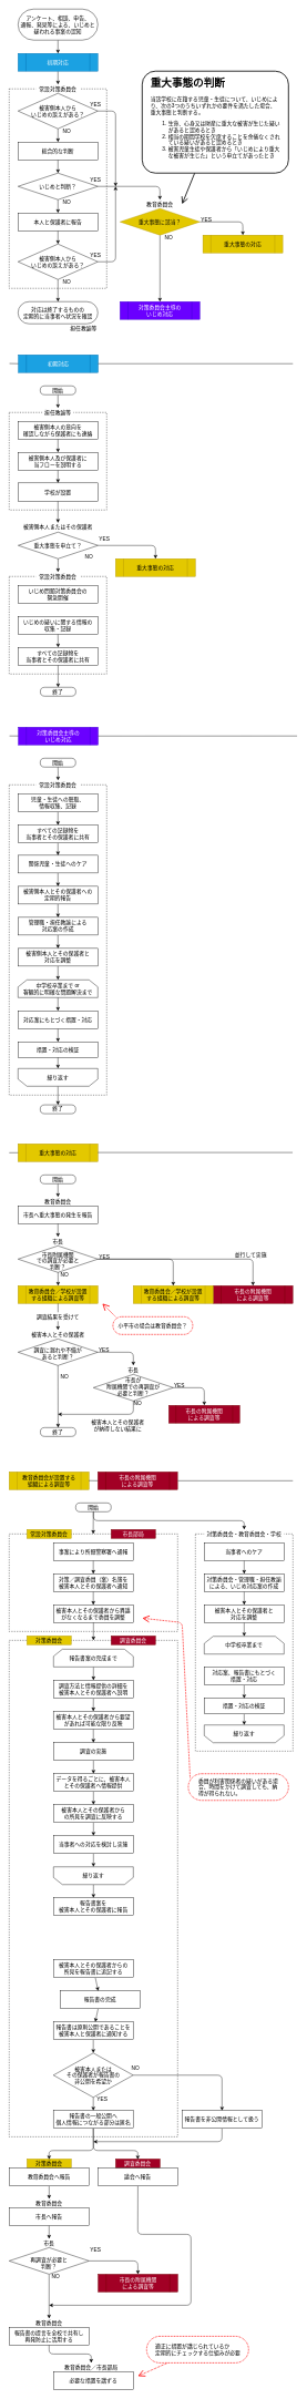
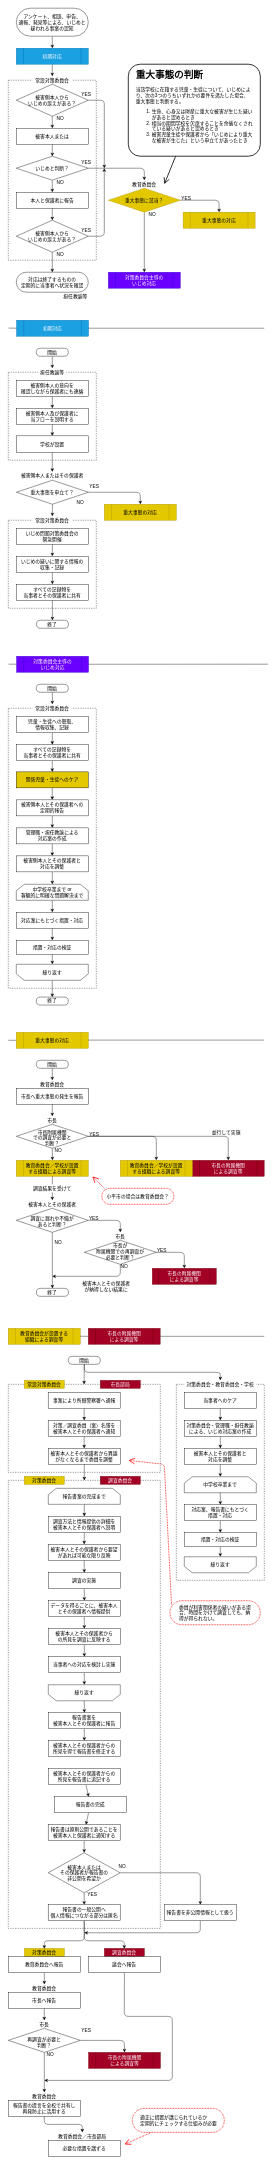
- <mxCell id="59" value="総合的な判断" style="rounded=0;whiteSpace=wrap;html=1;" parent="34" vertex="1"><mxGeometry x="40" y="320" width="180" height="40" as="geometry" /></mxCell>
+ <mxCell id="59" value="被害本人または" style="rounded=0;whiteSpace=wrap;html=1;" parent="34" vertex="1"><mxGeometry x="40" y="320" width="180" height="40" as="geometry" /></mxCell>
+ <mxCell id="46" style="edgeStyle=none;html=1;exitX=0.5;exitY=1;exitDx=0;exitDy=0;entryX=0.5;entryY=0;entryDx=0;entryDy=0;" parent="34" source="47" target="49" edge="1"><mxGeometry relative="1" as="geometry" /></mxCell>
- <mxCell id="63" value="関係児童・生徒へのケア" style="rounded=0;whiteSpace=wrap;html=1;" parent="34" vertex="1"><mxGeometry x="40" y="1929" width="180" height="40" as="geometry" /></mxCell>
+ <mxCell id="63" value="関係児童・生徒へのケア" style="rounded=0;whiteSpace=wrap;html=1;fillColor=#e3c800;" parent="34" vertex="1"><mxGeometry x="40" y="1929" width="180" height="40" as="geometry" /></mxCell>
+ <mxCell id="124" style="edgeStyle=orthogonalEdgeStyle;rounded=1;html=1;fontSize=12;exitX=0.5;exitY=1;exitDx=0;exitDy=0;entryX=0.5;entryY=0;entryDx=0;entryDy=0;" parent="34" source="122" target="120" edge="1"><mxGeometry relative="1" as="geometry"><mxPoint x="560" y="3811" as="sourcePoint" /><mxPoint x="550" y="3751" as="targetPoint" /></mxGeometry></mxCell>
+ <mxCell id="151" style="edgeStyle=none;html=1;entryX=0.5;entryY=0;entryDx=0;entryDy=0;" parent="34" source="152" target="153" edge="1"><mxGeometry relative="1" as="geometry" /></mxCell>
+ <mxCell id="153" value="被害本人とその保護者からの&lt;br&gt;所見を得て報告書を修正する" style="rounded=0;whiteSpace=wrap;html=1;" parent="34" vertex="1"><mxGeometry x="120.03" y="4351" width="180" height="40" as="geometry" /></mxCell>
